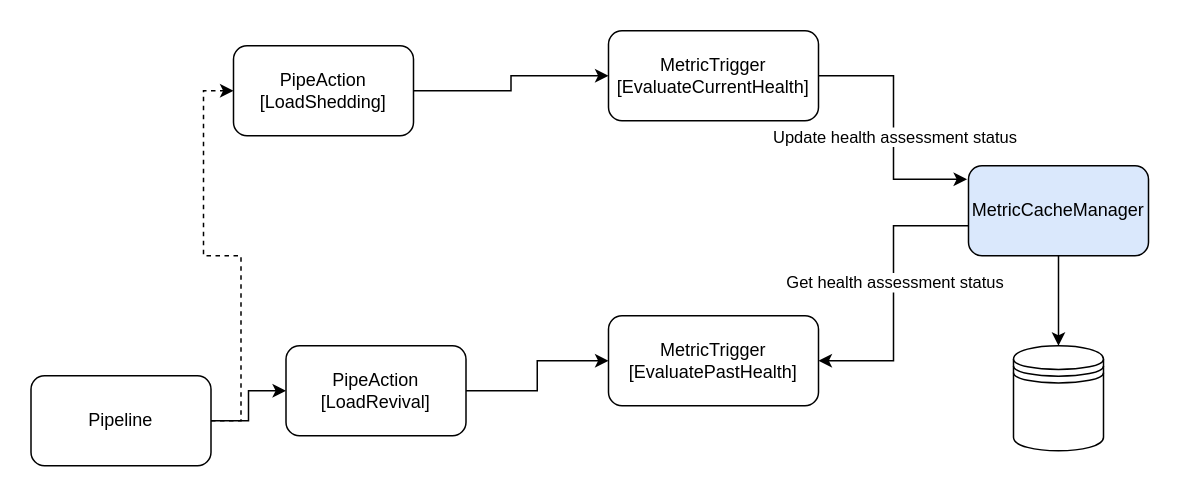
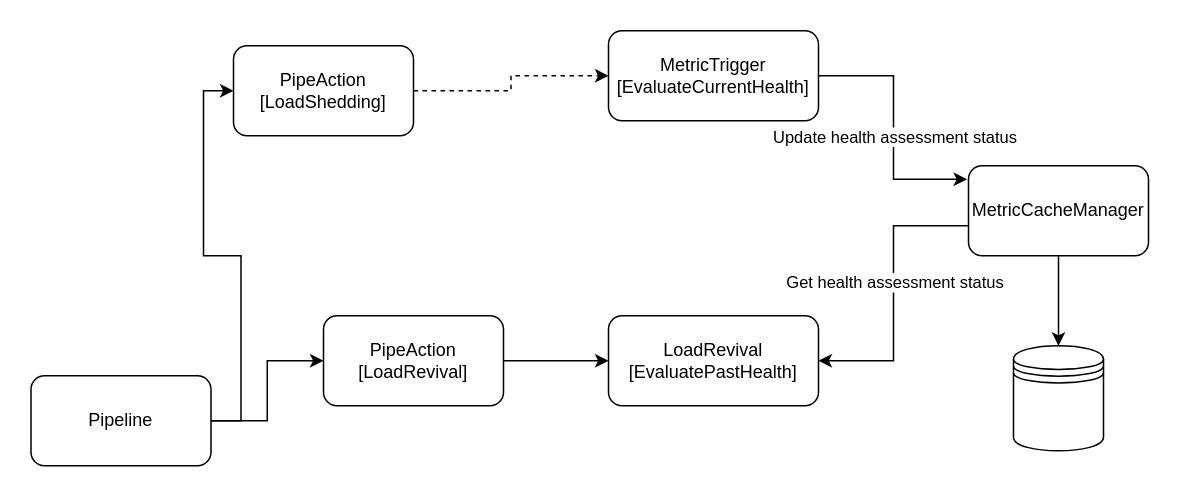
- <mxCell id="10" style="edgeStyle=orthogonalEdgeStyle;rounded=0;orthogonalLoop=1;jettySize=auto;html=1;entryX=0;entryY=0.5;entryDx=0;entryDy=0;" edge="1" parent="1" source="11" target="6"><mxGeometry relative="1" as="geometry" /></mxCell>
+ <mxCell id="10" style="edgeStyle=orthogonalEdgeStyle;rounded=0;orthogonalLoop=1;jettySize=auto;html=1;entryX=0;entryY=0.5;entryDx=0;entryDy=0;dashed=1;" edge="1" parent="1" source="11" target="6"><mxGeometry relative="1" as="geometry" /></mxCell>
- <mxCell id="5" value="MetricCacheManager" style="rounded=1;whiteSpace=wrap;html=1;fillColor=#dae8fc;" vertex="1" parent="1"><mxGeometry x="645" y="110" width="120" height="60" as="geometry" /></mxCell>
+ <mxCell id="5" value="MetricCacheManager" style="rounded=1;whiteSpace=wrap;html=1;" vertex="1" parent="1"><mxGeometry x="645" y="110" width="120" height="60" as="geometry" /></mxCell>
- <mxCell id="12" style="edgeStyle=orthogonalEdgeStyle;rounded=0;orthogonalLoop=1;jettySize=auto;html=1;entryX=0;entryY=0.5;entryDx=0;entryDy=0;dashed=1;" edge="1" parent="1" source="14" target="11"><mxGeometry relative="1" as="geometry" /></mxCell>
+ <mxCell id="12" style="edgeStyle=orthogonalEdgeStyle;rounded=0;orthogonalLoop=1;jettySize=auto;html=1;entryX=0;entryY=0.5;entryDx=0;entryDy=0;" edge="1" parent="1" source="14" target="11"><mxGeometry relative="1" as="geometry" /></mxCell>
- <mxCell id="9" value="MetricTrigger [EvaluatePastHealth]" style="rounded=1;whiteSpace=wrap;html=1;" vertex="1" parent="1"><mxGeometry x="405" y="210" width="140" height="60" as="geometry" /></mxCell>
+ <mxCell id="9" value="LoadRevival [EvaluatePastHealth]" style="rounded=1;whiteSpace=wrap;html=1;" vertex="1" parent="1"><mxGeometry x="405" y="210" width="140" height="60" as="geometry" /></mxCell>
- <mxCell id="8" value="PipeAction [LoadRevival]" style="rounded=1;whiteSpace=wrap;html=1;" vertex="1" parent="1"><mxGeometry x="190" y="230" width="120" height="60" as="geometry" /></mxCell>
+ <mxCell id="8" value="PipeAction [LoadRevival]" style="rounded=1;whiteSpace=wrap;html=1;" vertex="1" parent="1"><mxGeometry x="215" y="210" width="120" height="60" as="geometry" /></mxCell>
